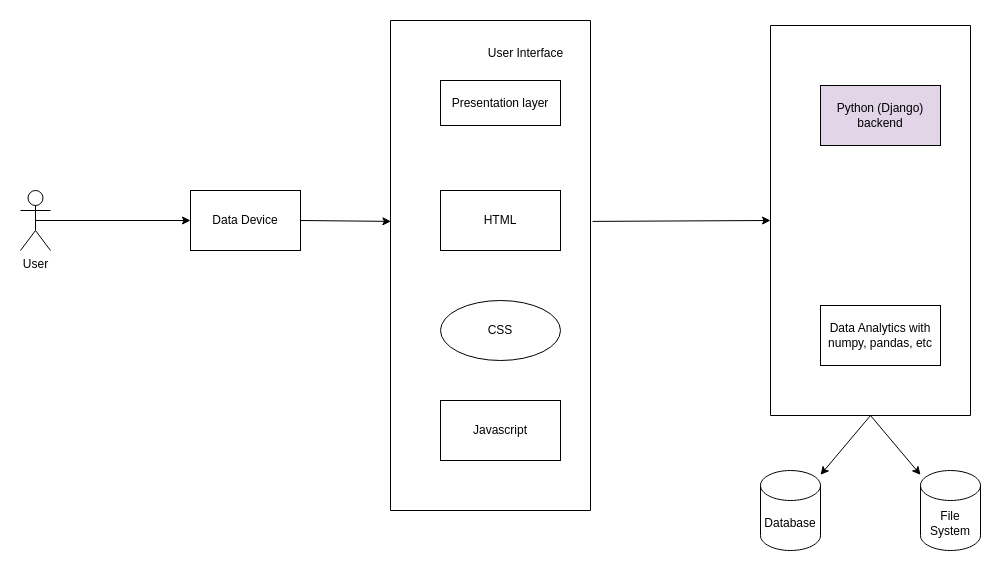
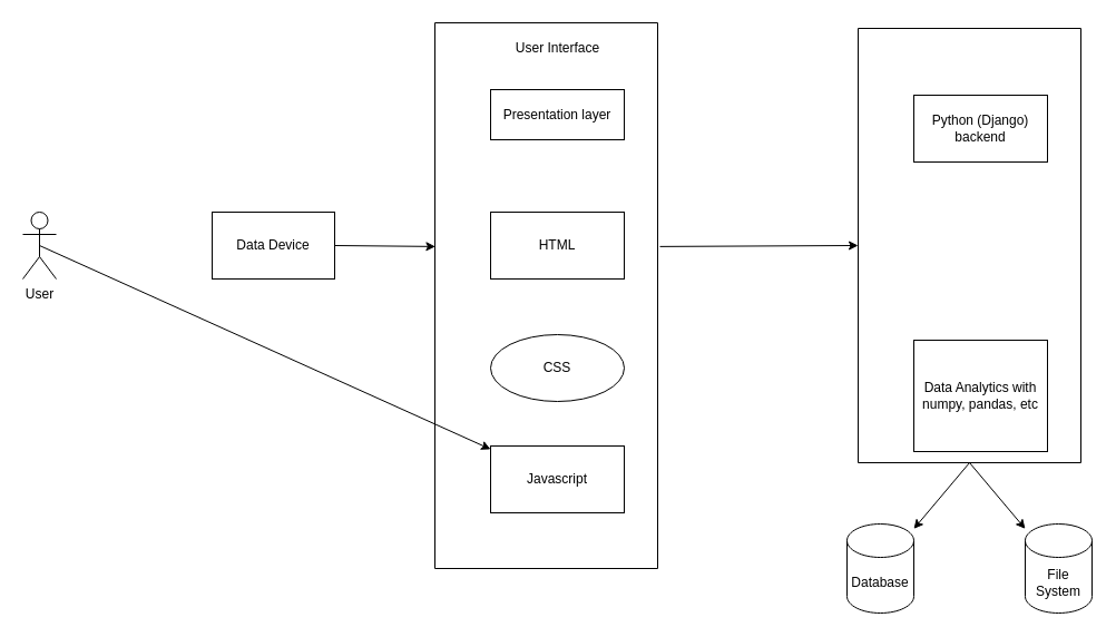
- <mxCell id="10" value="User Interface" style="text;html=1;align=center;verticalAlign=middle;resizable=0;points=[];autosize=1;strokeColor=none;fillColor=none;" vertex="1" parent="6"><mxGeometry x="85" y="18" width="100" height="30" as="geometry" /></mxCell>
+ <mxCell id="10" value="User Interface" style="text;html=1;align=center;verticalAlign=middle;resizable=0;points=[];autosize=1;strokeColor=none;fillColor=none;" vertex="1" parent="6"><mxGeometry x="60" y="8" width="100" height="30" as="geometry" /></mxCell>
- <mxCell id="14" value="Python (Django) backend" style="rounded=0;whiteSpace=wrap;html=1;fillColor=#e1d5e7;" vertex="1" parent="13"><mxGeometry x="50" y="60" width="120" height="60" as="geometry" /></mxCell>
+ <mxCell id="14" value="Python (Django) backend" style="rounded=0;whiteSpace=wrap;html=1;" vertex="1" parent="13"><mxGeometry x="50" y="60" width="120" height="60" as="geometry" /></mxCell>
- <mxCell id="4" value="" style="endArrow=classic;html=1;rounded=0;exitX=0.5;exitY=0.5;exitDx=0;exitDy=0;exitPerimeter=0;entryX=0;entryY=0.5;entryDx=0;entryDy=0;" edge="1" parent="1" source="2" target="3"><mxGeometry width="50" height="50" relative="1" as="geometry"><mxPoint x="110" y="270" as="sourcePoint" /><mxPoint x="160" y="220" as="targetPoint" /></mxGeometry></mxCell>
+ <mxCell id="4" value="" style="endArrow=classic;html=1;rounded=0;exitX=0.5;exitY=0.5;exitDx=0;exitDy=0;exitPerimeter=0;" edge="1" parent="1" source="2" target="11"><mxGeometry width="50" height="50" relative="1" as="geometry"><mxPoint x="110" y="270" as="sourcePoint" /><mxPoint x="160" y="220" as="targetPoint" /></mxGeometry></mxCell>
- <mxCell id="15" value="Data Analytics with numpy, pandas, etc" style="rounded=0;whiteSpace=wrap;html=1;" vertex="1" parent="13"><mxGeometry x="50" y="280" width="120" height="60" as="geometry" /></mxCell>
+ <mxCell id="15" value="Data Analytics with numpy, pandas, etc" style="rounded=0;whiteSpace=wrap;html=1;" vertex="1" parent="13"><mxGeometry x="50" y="280" width="120" height="100" as="geometry" /></mxCell>
